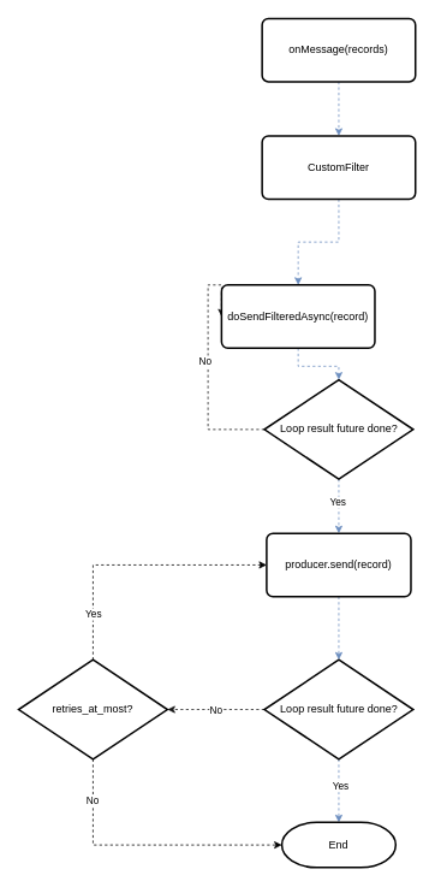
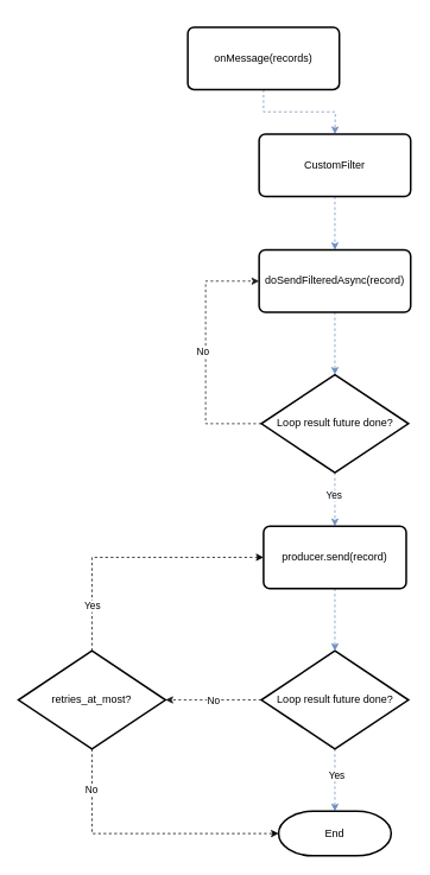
- <mxCell id="8" value="onMessage(records)" style="rounded=1;whiteSpace=wrap;html=1;absoluteArcSize=1;arcSize=14;strokeWidth=2;" vertex="1" parent="1"><mxGeometry x="290" y="20" width="170" height="70" as="geometry" /></mxCell>
+ <mxCell id="8" value="onMessage(records)" style="rounded=1;whiteSpace=wrap;html=1;absoluteArcSize=1;arcSize=14;strokeWidth=2;" vertex="1" parent="1"><mxGeometry x="210" y="30" width="170" height="70" as="geometry" /></mxCell>
- <mxCell id="20" value="doSendFilteredAsync(record)" style="rounded=1;whiteSpace=wrap;html=1;absoluteArcSize=1;arcSize=14;strokeWidth=2;" vertex="1" parent="1"><mxGeometry x="245" y="315" width="170" height="70" as="geometry" /></mxCell>
+ <mxCell id="20" value="doSendFilteredAsync(record)" style="rounded=1;whiteSpace=wrap;html=1;absoluteArcSize=1;arcSize=14;strokeWidth=2;" vertex="1" parent="1"><mxGeometry x="290" y="280" width="170" height="70" as="geometry" /></mxCell>
